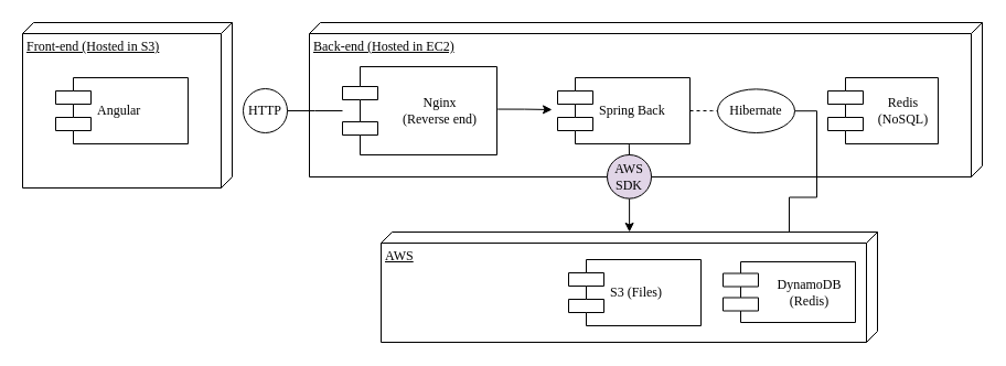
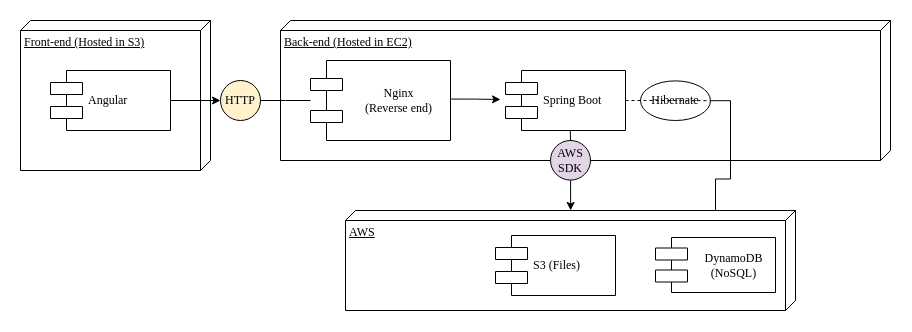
+ <mxCell id="4" style="edgeStyle=orthogonalEdgeStyle;rounded=0;orthogonalLoop=1;jettySize=auto;html=1;exitX=1;exitY=0.5;exitDx=0;exitDy=0;entryX=0;entryY=0.5;entryDx=0;entryDy=0;" edge="1" parent="1" source="5" target="8"><mxGeometry relative="1" as="geometry"><mxPoint x="300" y="110" as="targetPoint" /><Array as="points" /></mxGeometry></mxCell>
- <mxCell id="8" value="HTTP" style="ellipse;whiteSpace=wrap;html=1;rounded=0;shadow=0;comic=0;labelBackgroundColor=none;strokeWidth=1;fontFamily=Verdana;fontSize=12;align=center;" vertex="1" parent="1"><mxGeometry x="220" y="80" width="40" height="40" as="geometry" /></mxCell>
+ <mxCell id="8" value="HTTP" style="ellipse;whiteSpace=wrap;html=1;rounded=0;shadow=0;comic=0;labelBackgroundColor=none;strokeWidth=1;fontFamily=Verdana;fontSize=12;align=center;fillColor=#fff2cc;" vertex="1" parent="1"><mxGeometry x="220" y="80" width="40" height="40" as="geometry" /></mxCell>
- <mxCell id="16" value="Spring Back" style="shape=component;align=left;spacingLeft=36;rounded=0;shadow=0;comic=0;labelBackgroundColor=none;strokeWidth=1;fontFamily=Verdana;fontSize=12;html=1;" vertex="1" parent="1"><mxGeometry x="505" y="70" width="120" height="60" as="geometry" /></mxCell>
+ <mxCell id="16" value="Spring Boot" style="shape=component;align=left;spacingLeft=36;rounded=0;shadow=0;comic=0;labelBackgroundColor=none;strokeWidth=1;fontFamily=Verdana;fontSize=12;html=1;" vertex="1" parent="1"><mxGeometry x="505" y="70" width="120" height="60" as="geometry" /></mxCell>
- <mxCell id="19" value="Hibernate" style="ellipse;whiteSpace=wrap;html=1;rounded=0;shadow=0;comic=0;labelBackgroundColor=none;strokeWidth=1;fontFamily=Verdana;fontSize=12;align=center;" vertex="1" parent="1"><mxGeometry x="650" y="80.37" width="70" height="39.63" as="geometry" /></mxCell>
+ <mxCell id="19" value="Hibernate" style="ellipse;whiteSpace=wrap;html=1;rounded=0;shadow=0;comic=0;labelBackgroundColor=none;strokeWidth=1;fontFamily=Verdana;fontSize=12;align=center;" vertex="1" parent="1"><mxGeometry x="640" y="80.37" width="70" height="39.63" as="geometry" /></mxCell>
- <mxCell id="15" value="&lt;div&gt;&lt;span&gt;Redis&lt;/span&gt;&lt;/div&gt;&lt;div&gt;&lt;span&gt;(NoSQL)&lt;/span&gt;&lt;/div&gt;" style="shape=component;align=center;spacingLeft=36;rounded=0;shadow=0;comic=0;labelBackgroundColor=none;strokeWidth=1;fontFamily=Verdana;fontSize=12;html=1;" vertex="1" parent="1"><mxGeometry x="750" y="70" width="100" height="60" as="geometry" /></mxCell>
- <mxCell id="12" value="S3 (Files)" style="shape=component;align=left;spacingLeft=36;rounded=0;shadow=0;comic=0;labelBackgroundColor=none;strokeWidth=1;fontFamily=Verdana;fontSize=12;html=1;" vertex="1" parent="1"><mxGeometry x="515" y="235" width="120" height="60" as="geometry" /></mxCell>
+ <mxCell id="12" value="S3 (Files)" style="shape=component;align=left;spacingLeft=36;rounded=0;shadow=0;comic=0;labelBackgroundColor=none;strokeWidth=1;fontFamily=Verdana;fontSize=12;html=1;" vertex="1" parent="1"><mxGeometry x="495" y="235" width="120" height="60" as="geometry" /></mxCell>
- <mxCell id="11" value="DynamoDB &lt;br&gt;(Redis)" style="shape=component;align=center;spacingLeft=36;rounded=0;shadow=0;comic=0;labelBackgroundColor=none;strokeWidth=1;fontFamily=Verdana;fontSize=12;html=1;" vertex="1" parent="1"><mxGeometry x="655" y="237" width="120" height="55" as="geometry" /></mxCell>
+ <mxCell id="11" value="DynamoDB &lt;br&gt;(NoSQL)" style="shape=component;align=center;spacingLeft=36;rounded=0;shadow=0;comic=0;labelBackgroundColor=none;strokeWidth=1;fontFamily=Verdana;fontSize=12;html=1;" vertex="1" parent="1"><mxGeometry x="655" y="237" width="120" height="55" as="geometry" /></mxCell>
